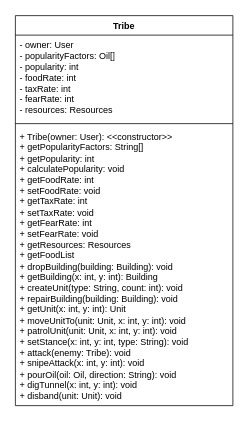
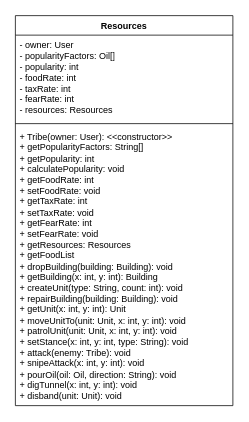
- <mxCell id="2" value="Tribe&lt;br&gt;" style="swimlane;fontStyle=1;align=center;verticalAlign=top;childLayout=stackLayout;horizontal=1;startSize=26;horizontalStack=0;resizeParent=1;resizeParentMax=0;resizeLast=0;collapsible=1;marginBottom=0;whiteSpace=wrap;html=1;" vertex="1" parent="1"><mxGeometry x="20" y="20" width="290" height="520" as="geometry" /></mxCell>
+ <mxCell id="2" value="Resources&lt;br&gt;" style="swimlane;fontStyle=1;align=center;verticalAlign=top;childLayout=stackLayout;horizontal=1;startSize=26;horizontalStack=0;resizeParent=1;resizeParentMax=0;resizeLast=0;collapsible=1;marginBottom=0;whiteSpace=wrap;html=1;" vertex="1" parent="1"><mxGeometry x="20" y="20" width="290" height="520" as="geometry" /></mxCell>
